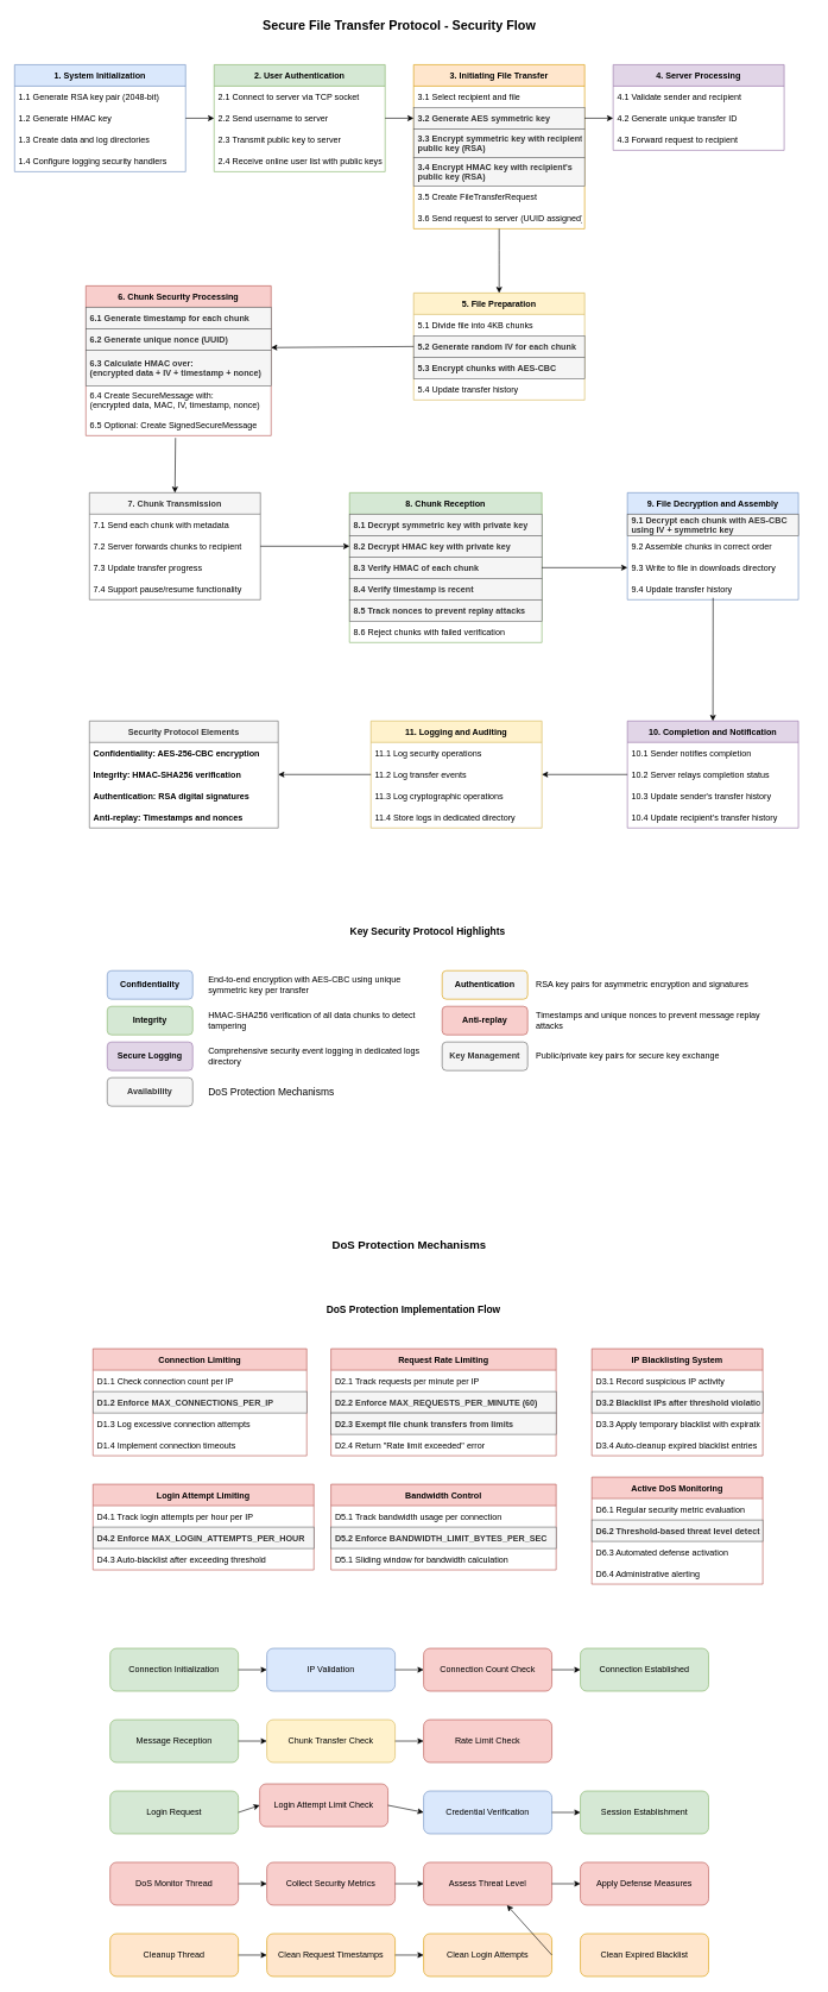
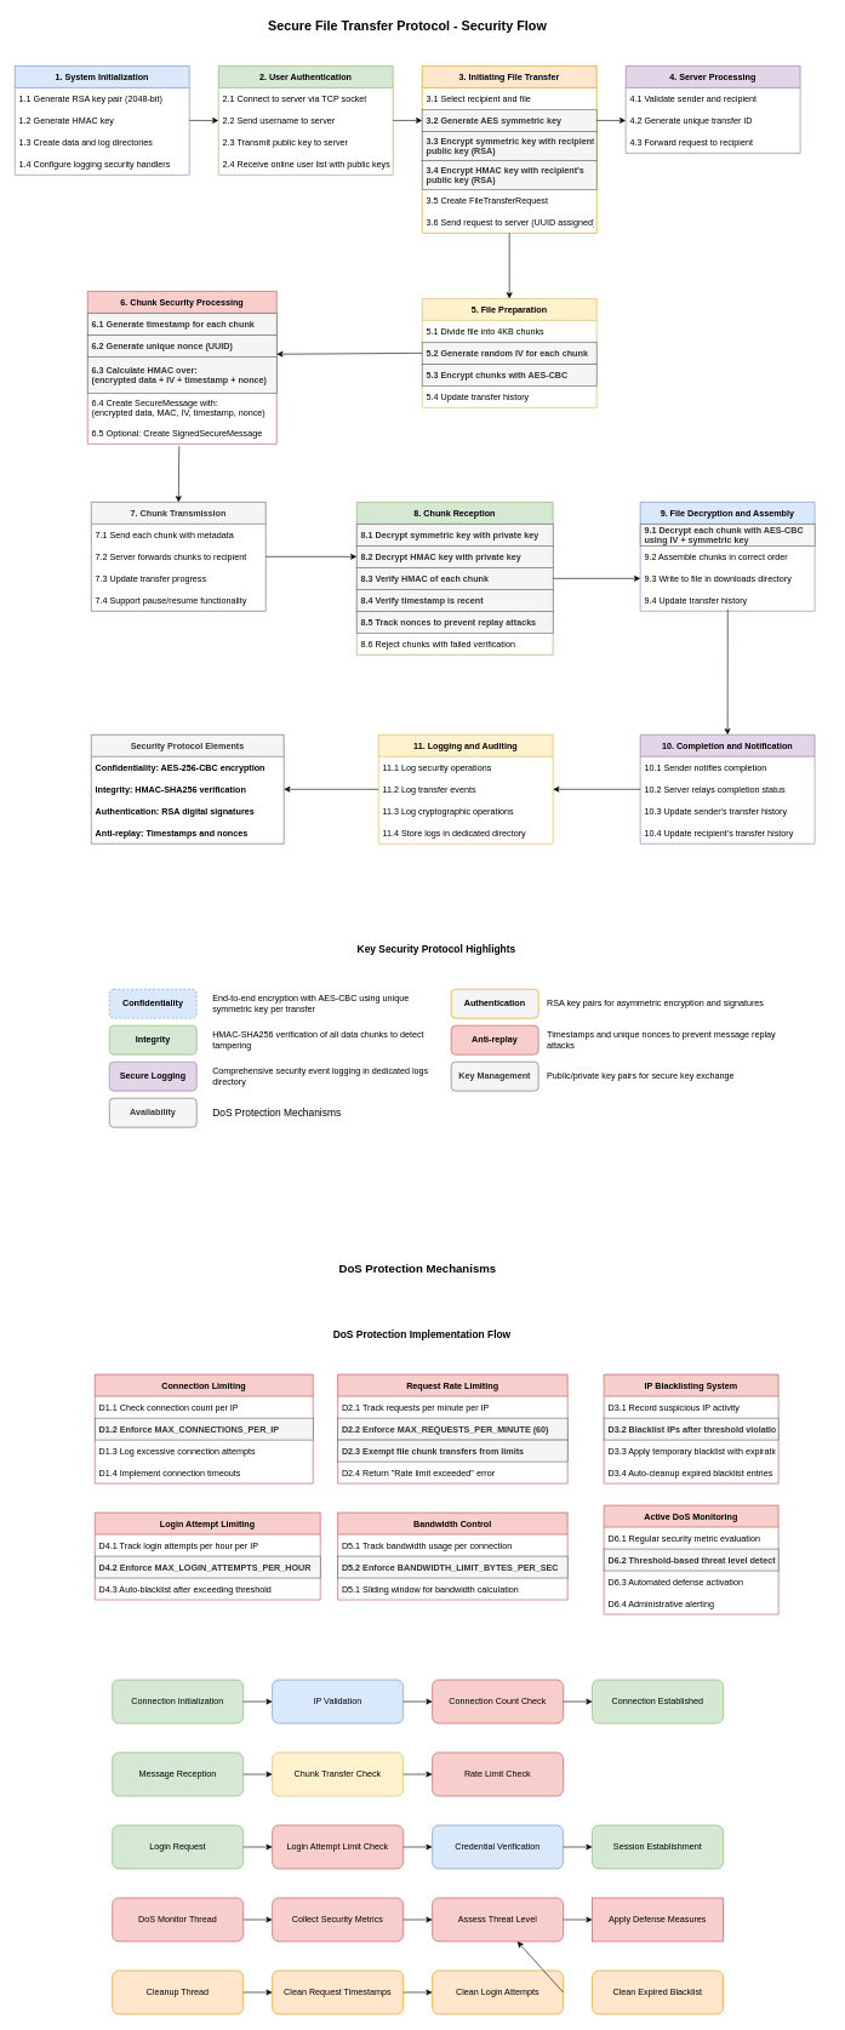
- <mxCell id="141" value="Confidentiality" style="rounded=1;whiteSpace=wrap;html=1;fillColor=#dae8fc;strokeColor=#6c8ebf;fontStyle=1" parent="1" vertex="1"><mxGeometry x="150" y="1360" width="120" height="40" as="geometry" /></mxCell>
+ <mxCell id="141" value="Confidentiality" style="rounded=1;whiteSpace=wrap;html=1;fillColor=#dae8fc;strokeColor=#6c8ebf;fontStyle=1;dashed=1;" parent="1" vertex="1"><mxGeometry x="150" y="1360" width="120" height="40" as="geometry" /></mxCell>
- <mxCell id="100" value="Login Attempt Limit Check" style="rounded=1;whiteSpace=wrap;html=1;fillColor=#f8cecc;strokeColor=#b85450;" parent="1" vertex="1"><mxGeometry x="364" y="2500" width="180" height="60" as="geometry" /></mxCell>
+ <mxCell id="100" value="Login Attempt Limit Check" style="rounded=1;whiteSpace=wrap;html=1;fillColor=#f8cecc;strokeColor=#b85450;" parent="1" vertex="1"><mxGeometry x="374" y="2510" width="180" height="60" as="geometry" /></mxCell>
- <mxCell id="106" value="Apply Defense Measures" style="rounded=1;whiteSpace=wrap;html=1;fillColor=#f8cecc;strokeColor=#b85450;" parent="1" vertex="1"><mxGeometry x="814" y="2610" width="180" height="60" as="geometry" /></mxCell>
+ <mxCell id="106" value="Apply Defense Measures" style="whiteSpace=wrap;html=1;fillColor=#f8cecc;strokeColor=#b85450;rounded=0;" parent="1" vertex="1"><mxGeometry x="814" y="2610" width="180" height="60" as="geometry" /></mxCell>
